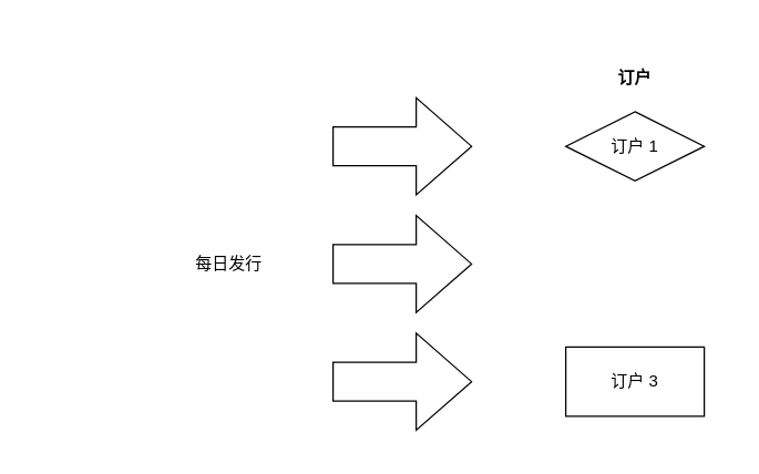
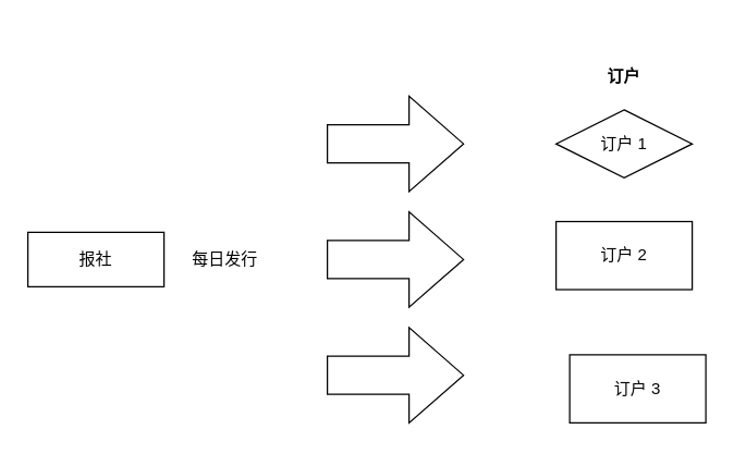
+ <mxCell id="5" value="订户&amp;nbsp;2" style="whiteSpace=wrap;html=1;align=center;movable=1;resizable=1;rotatable=1;deletable=1;editable=1;locked=0;connectable=1;container=0;" parent="2" vertex="1"><mxGeometry x="18" y="142.105" width="100" height="50" as="geometry" /></mxCell>
+ <mxCell id="8" value="报社" style="whiteSpace=wrap;html=1;align=center;" vertex="1" parent="1"><mxGeometry x="20" y="170" width="100" height="40" as="geometry" /></mxCell>
- <mxCell id="6" value="订户 3" style="whiteSpace=wrap;html=1;align=center;movable=1;resizable=1;rotatable=1;deletable=1;editable=1;locked=0;connectable=1;container=0;" parent="2" vertex="1"><mxGeometry x="18" y="230.002" width="100" height="50" as="geometry" /></mxCell>
+ <mxCell id="6" value="订户 3" style="whiteSpace=wrap;html=1;align=center;movable=1;resizable=1;rotatable=1;deletable=1;editable=1;locked=0;connectable=1;container=0;" parent="2" vertex="1"><mxGeometry x="28" y="240.002" width="100" height="50" as="geometry" /></mxCell>
